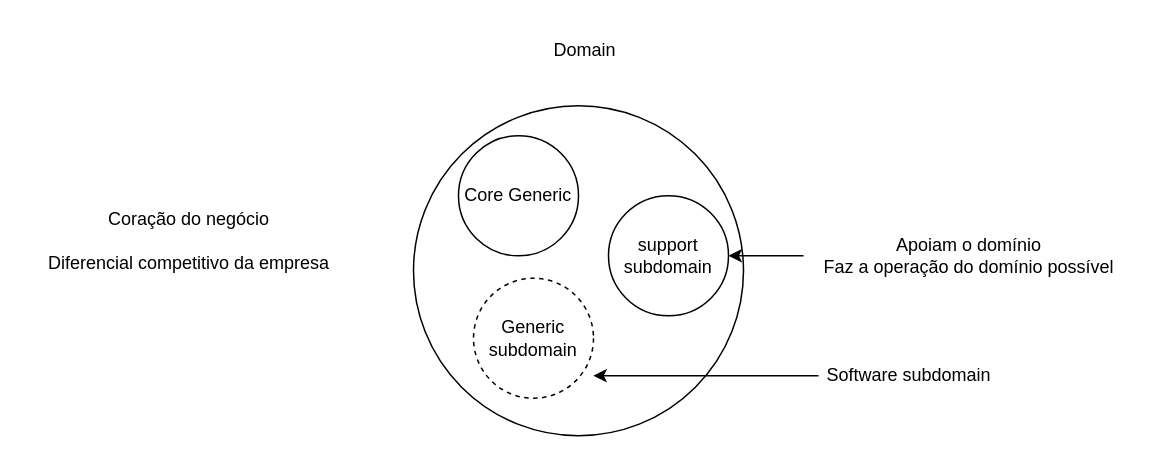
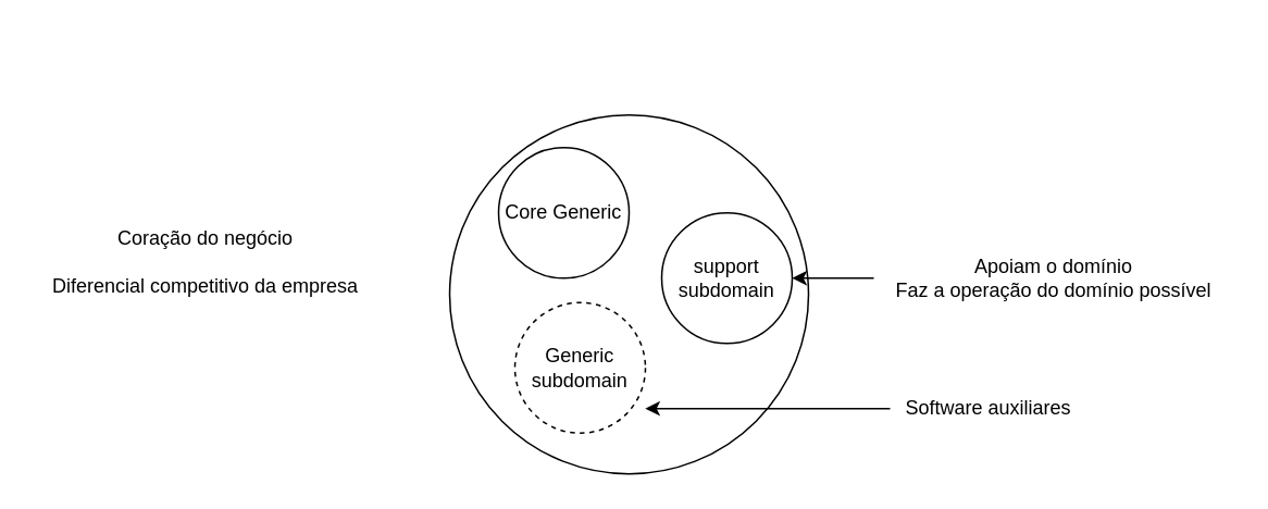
- <mxCell id="3" value="Domain&lt;div&gt;&lt;br&gt;&lt;/div&gt;" style="text;html=1;align=center;verticalAlign=middle;resizable=0;points=[];autosize=1;strokeColor=none;fillColor=none;" vertex="1" parent="1"><mxGeometry x="359" y="20" width="60" height="40" as="geometry" /></mxCell>
- <mxCell id="10" value="Software subdomain" style="text;html=1;align=center;verticalAlign=middle;resizable=0;points=[];autosize=1;strokeColor=none;fillColor=none;" vertex="1" parent="1"><mxGeometry x="545" y="235" width="120" height="30" as="geometry" /></mxCell>
+ <mxCell id="10" value="Software auxiliares" style="text;html=1;align=center;verticalAlign=middle;resizable=0;points=[];autosize=1;strokeColor=none;fillColor=none;" vertex="1" parent="1"><mxGeometry x="545" y="235" width="120" height="30" as="geometry" /></mxCell>
